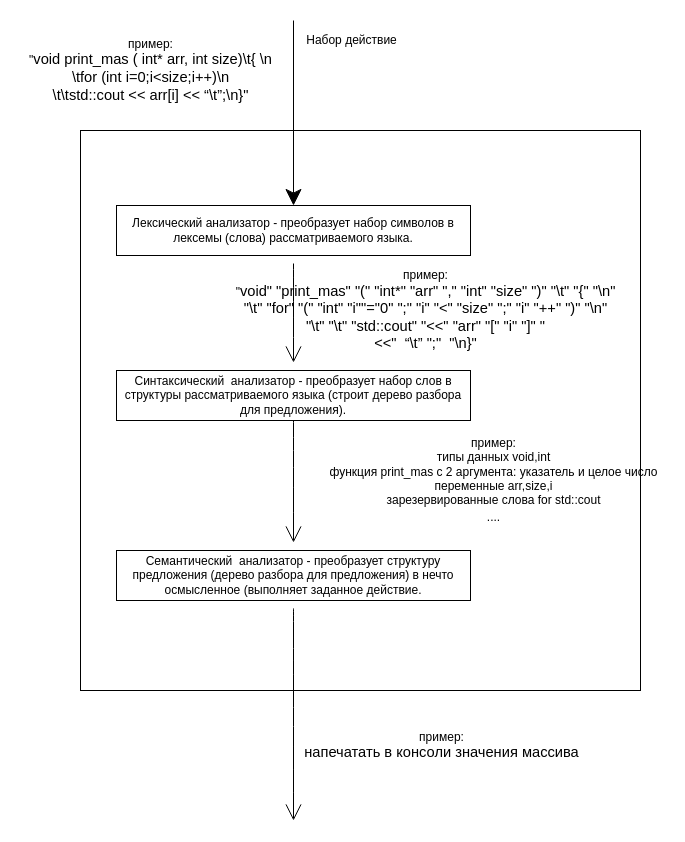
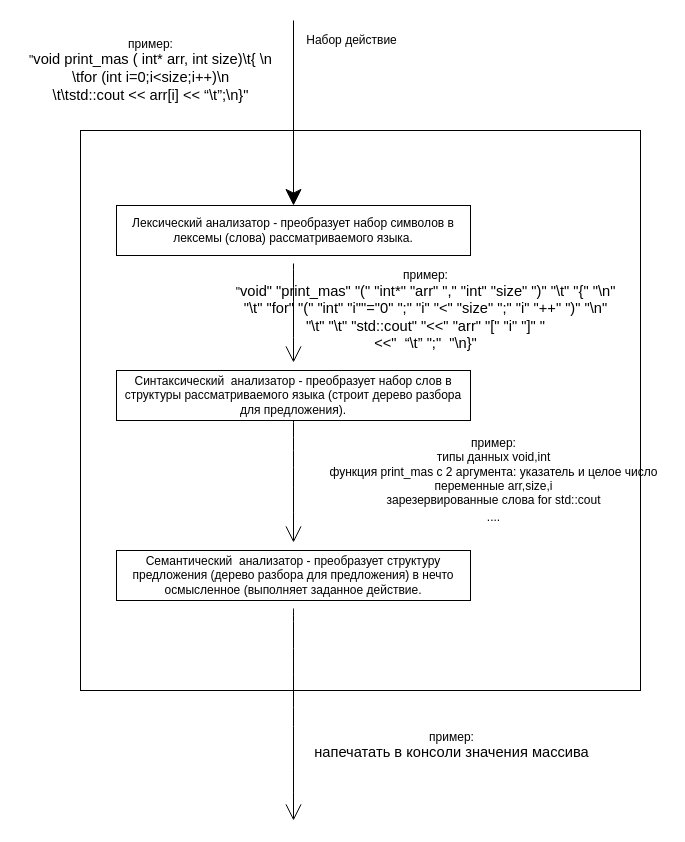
- <mxCell id="14" value="пример:&lt;br&gt;&lt;span style=&quot;background-color: transparent ; font-family: &amp;#34;arial&amp;#34; ; font-size: 11pt&quot;&gt;напечатать в консоли значения массива&lt;br&gt;&lt;/span&gt;" style="text;html=1;align=center;verticalAlign=middle;resizable=0;points=[];autosize=1;strokeColor=none;fillColor=none;" vertex="1" parent="1"><mxGeometry x="296" y="730" width="290" height="30" as="geometry" /></mxCell>
+ <mxCell id="14" value="пример:&lt;br&gt;&lt;span style=&quot;background-color: transparent ; font-family: &amp;#34;arial&amp;#34; ; font-size: 11pt&quot;&gt;напечатать в консоли значения массива&lt;br&gt;&lt;/span&gt;" style="text;html=1;align=center;verticalAlign=middle;resizable=0;points=[];autosize=1;strokeColor=none;fillColor=none;" vertex="1" parent="1"><mxGeometry x="306" y="730" width="290" height="30" as="geometry" /></mxCell>
